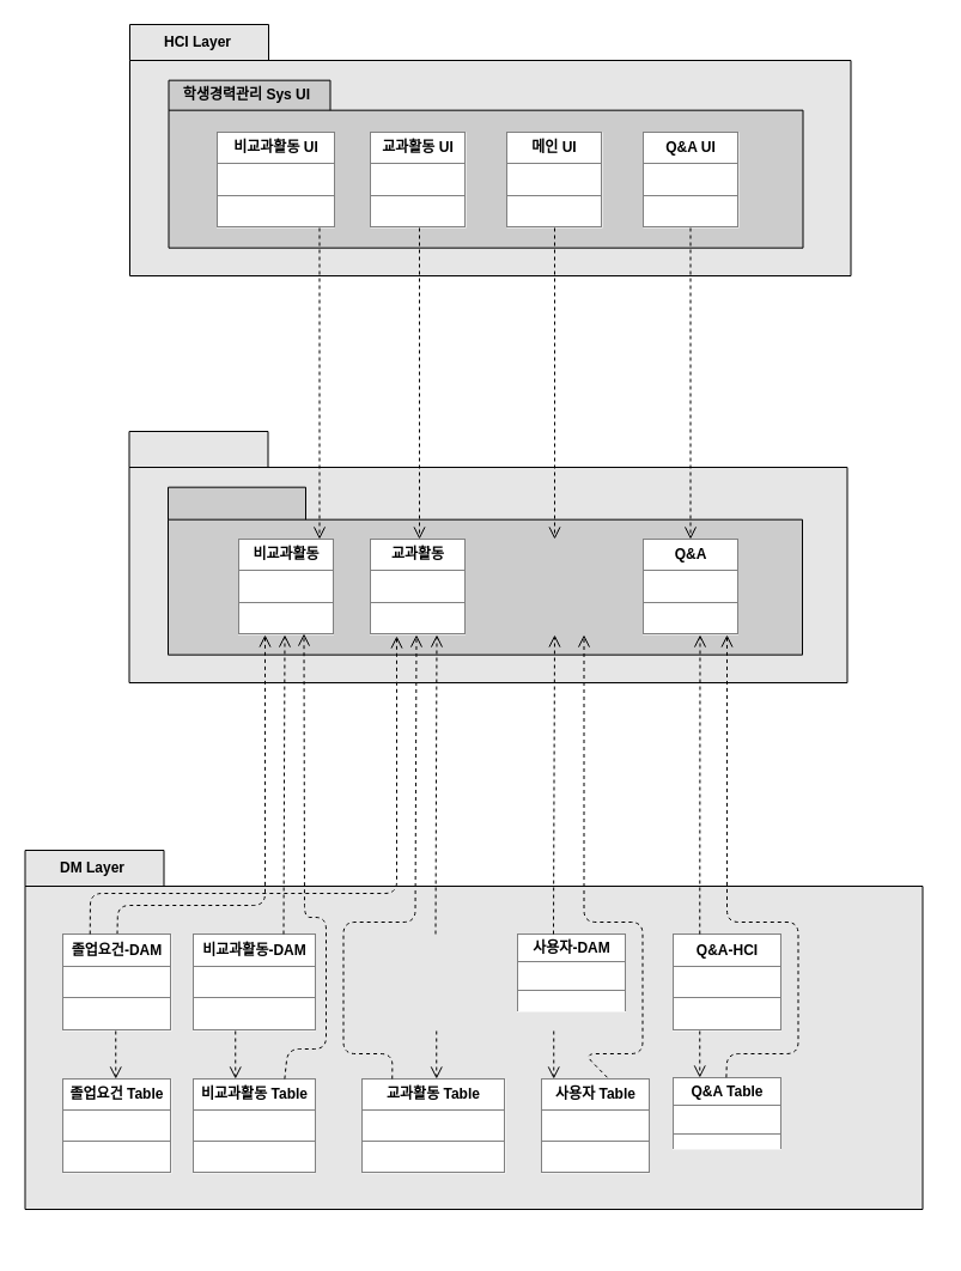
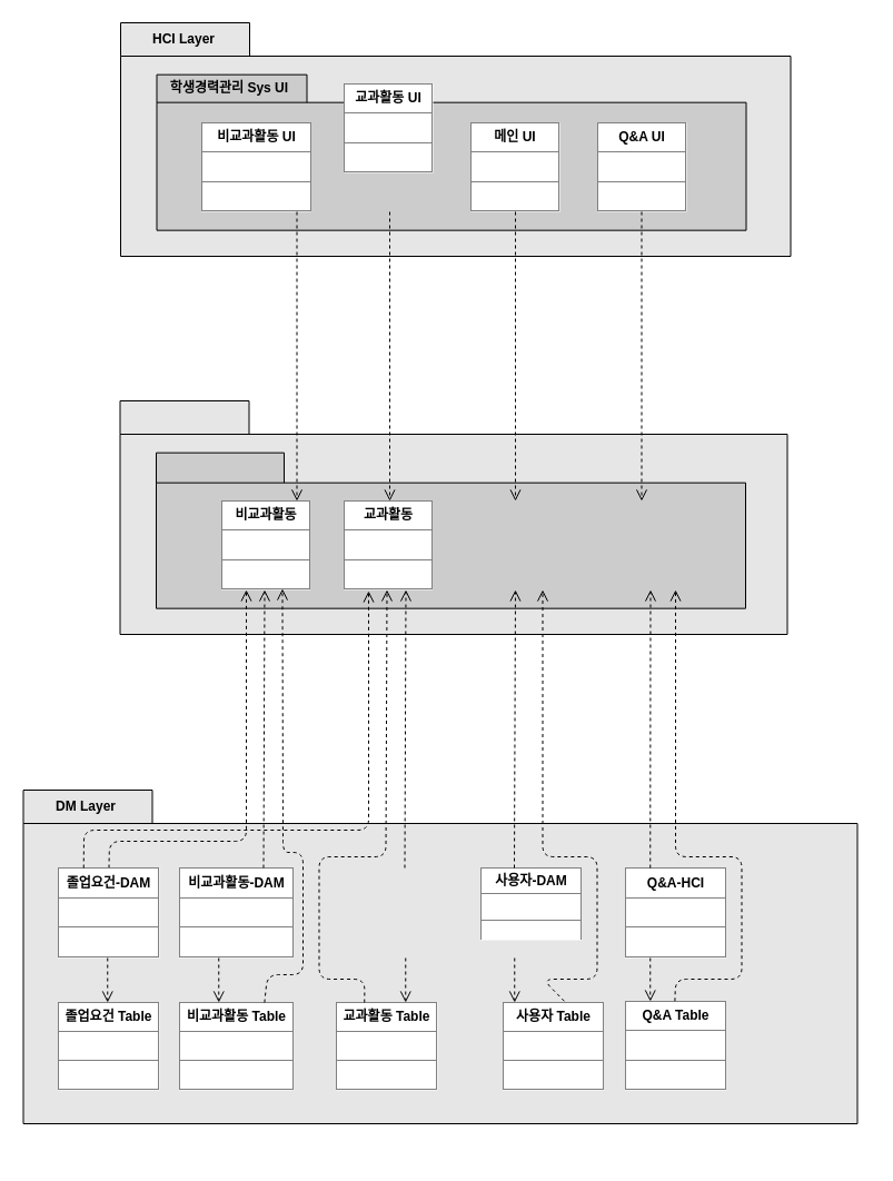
- <mxCell id="22" value="&lt;table border=&quot;1&quot; width=&quot;100%&quot; cellpadding=&quot;4&quot; style=&quot;width: 100% ; height: 100% ; border-collapse: collapse&quot;&gt;&lt;tbody&gt;&lt;tr&gt;&lt;th align=&quot;center&quot;&gt;교과활동 UI&lt;/th&gt;&lt;/tr&gt;&lt;tr&gt;&lt;td align=&quot;center&quot;&gt;&lt;br&gt;&lt;/td&gt;&lt;/tr&gt;&lt;tr&gt;&lt;td align=&quot;center&quot;&gt;&lt;br&gt;&lt;/td&gt;&lt;/tr&gt;&lt;/tbody&gt;&lt;/table&gt;" style="text;html=1;strokeColor=none;fillColor=#FFFFFF;overflow=fill;" parent="16" vertex="1"><mxGeometry x="188.5" y="90" width="80" height="80" as="geometry" /></mxCell>
+ <mxCell id="22" value="&lt;table border=&quot;1&quot; width=&quot;100%&quot; cellpadding=&quot;4&quot; style=&quot;width: 100% ; height: 100% ; border-collapse: collapse&quot;&gt;&lt;tbody&gt;&lt;tr&gt;&lt;th align=&quot;center&quot;&gt;교과활동 UI&lt;/th&gt;&lt;/tr&gt;&lt;tr&gt;&lt;td align=&quot;center&quot;&gt;&lt;br&gt;&lt;/td&gt;&lt;/tr&gt;&lt;tr&gt;&lt;td align=&quot;center&quot;&gt;&lt;br&gt;&lt;/td&gt;&lt;/tr&gt;&lt;/tbody&gt;&lt;/table&gt;" style="text;html=1;strokeColor=none;fillColor=#FFFFFF;overflow=fill;" parent="16" vertex="1"><mxGeometry x="188.5" y="55" width="80" height="80" as="geometry" /></mxCell>
- <mxCell id="30" value="&lt;table border=&quot;1&quot; width=&quot;100%&quot; cellpadding=&quot;4&quot; style=&quot;width: 100% ; height: 100% ; border-collapse: collapse&quot;&gt;&lt;tbody&gt;&lt;tr&gt;&lt;th align=&quot;center&quot;&gt;Q&amp;amp;A&lt;/th&gt;&lt;/tr&gt;&lt;tr&gt;&lt;td align=&quot;center&quot;&gt;&lt;br&gt;&lt;/td&gt;&lt;/tr&gt;&lt;tr&gt;&lt;td align=&quot;center&quot;&gt;&lt;br&gt;&lt;/td&gt;&lt;/tr&gt;&lt;/tbody&gt;&lt;/table&gt;" style="text;html=1;strokeColor=none;fillColor=#FFFFFF;overflow=fill;" parent="25" vertex="1"><mxGeometry x="434.5" y="90" width="80" height="80" as="geometry" /></mxCell>
- <mxCell id="12" value="&lt;table border=&quot;1&quot; width=&quot;100%&quot; cellpadding=&quot;4&quot; style=&quot;width: 100% ; height: 100% ; border-collapse: collapse&quot;&gt;&lt;tbody&gt;&lt;tr&gt;&lt;th align=&quot;center&quot;&gt;Q&amp;amp;A Table&lt;/th&gt;&lt;/tr&gt;&lt;tr&gt;&lt;td align=&quot;center&quot;&gt;&lt;br&gt;&lt;/td&gt;&lt;/tr&gt;&lt;tr&gt;&lt;td align=&quot;center&quot;&gt;&lt;br&gt;&lt;/td&gt;&lt;/tr&gt;&lt;/tbody&gt;&lt;/table&gt;" style="text;html=1;strokeColor=none;fillColor=#FFFFFF;overflow=fill;" parent="4" vertex="1"><mxGeometry x="441" y="190" width="91" height="60" as="geometry" /></mxCell>
+ <mxCell id="12" value="&lt;table border=&quot;1&quot; width=&quot;100%&quot; cellpadding=&quot;4&quot; style=&quot;width: 100% ; height: 100% ; border-collapse: collapse&quot;&gt;&lt;tbody&gt;&lt;tr&gt;&lt;th align=&quot;center&quot;&gt;Q&amp;amp;A Table&lt;/th&gt;&lt;/tr&gt;&lt;tr&gt;&lt;td align=&quot;center&quot;&gt;&lt;br&gt;&lt;/td&gt;&lt;/tr&gt;&lt;tr&gt;&lt;td align=&quot;center&quot;&gt;&lt;br&gt;&lt;/td&gt;&lt;/tr&gt;&lt;/tbody&gt;&lt;/table&gt;" style="text;html=1;strokeColor=none;fillColor=#FFFFFF;overflow=fill;" parent="4" vertex="1"><mxGeometry x="441" y="190" width="91" height="80" as="geometry" /></mxCell>
- <mxCell id="6" value="&lt;table border=&quot;1&quot; width=&quot;100%&quot; cellpadding=&quot;4&quot; style=&quot;width: 100% ; height: 100% ; border-collapse: collapse&quot;&gt;&lt;tbody&gt;&lt;tr&gt;&lt;th align=&quot;center&quot;&gt;교과활동 Table&lt;/th&gt;&lt;/tr&gt;&lt;tr&gt;&lt;td align=&quot;center&quot;&gt;&lt;br&gt;&lt;/td&gt;&lt;/tr&gt;&lt;tr&gt;&lt;td align=&quot;center&quot;&gt;&lt;br&gt;&lt;/td&gt;&lt;/tr&gt;&lt;/tbody&gt;&lt;/table&gt;" style="text;html=1;strokeColor=none;fillColor=#FFFFFF;overflow=fill;" parent="4" vertex="1"><mxGeometry x="181.5" y="191" width="120" height="79" as="geometry" /></mxCell>
+ <mxCell id="6" value="&lt;table border=&quot;1&quot; width=&quot;100%&quot; cellpadding=&quot;4&quot; style=&quot;width: 100% ; height: 100% ; border-collapse: collapse&quot;&gt;&lt;tbody&gt;&lt;tr&gt;&lt;th align=&quot;center&quot;&gt;교과활동 Table&lt;/th&gt;&lt;/tr&gt;&lt;tr&gt;&lt;td align=&quot;center&quot;&gt;&lt;br&gt;&lt;/td&gt;&lt;/tr&gt;&lt;tr&gt;&lt;td align=&quot;center&quot;&gt;&lt;br&gt;&lt;/td&gt;&lt;/tr&gt;&lt;/tbody&gt;&lt;/table&gt;" style="text;html=1;strokeColor=none;fillColor=#FFFFFF;overflow=fill;" parent="4" vertex="1"><mxGeometry x="181.5" y="191" width="91" height="79" as="geometry" /></mxCell>
